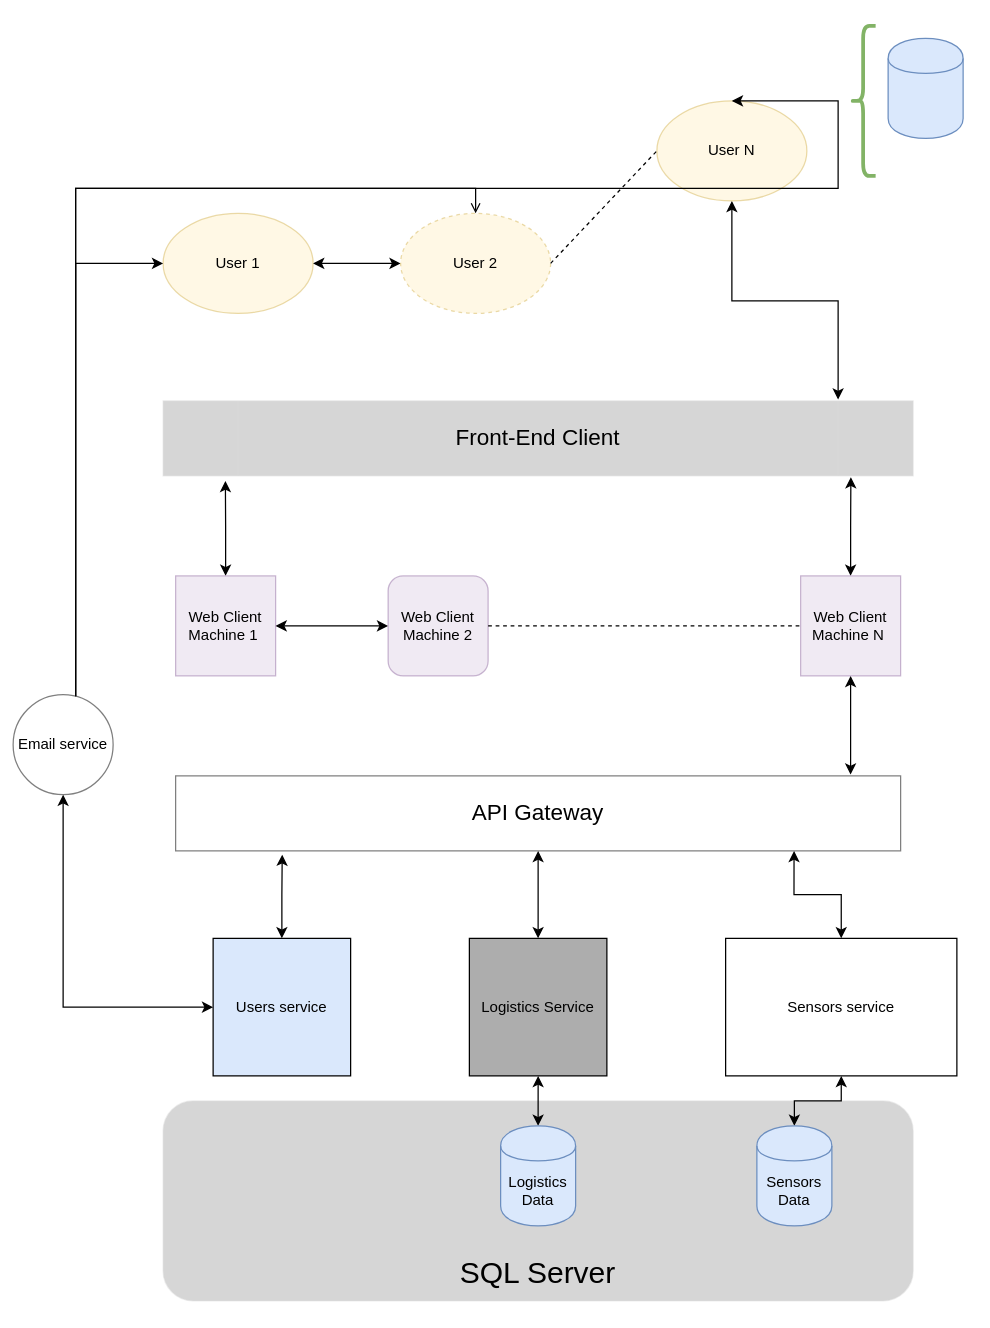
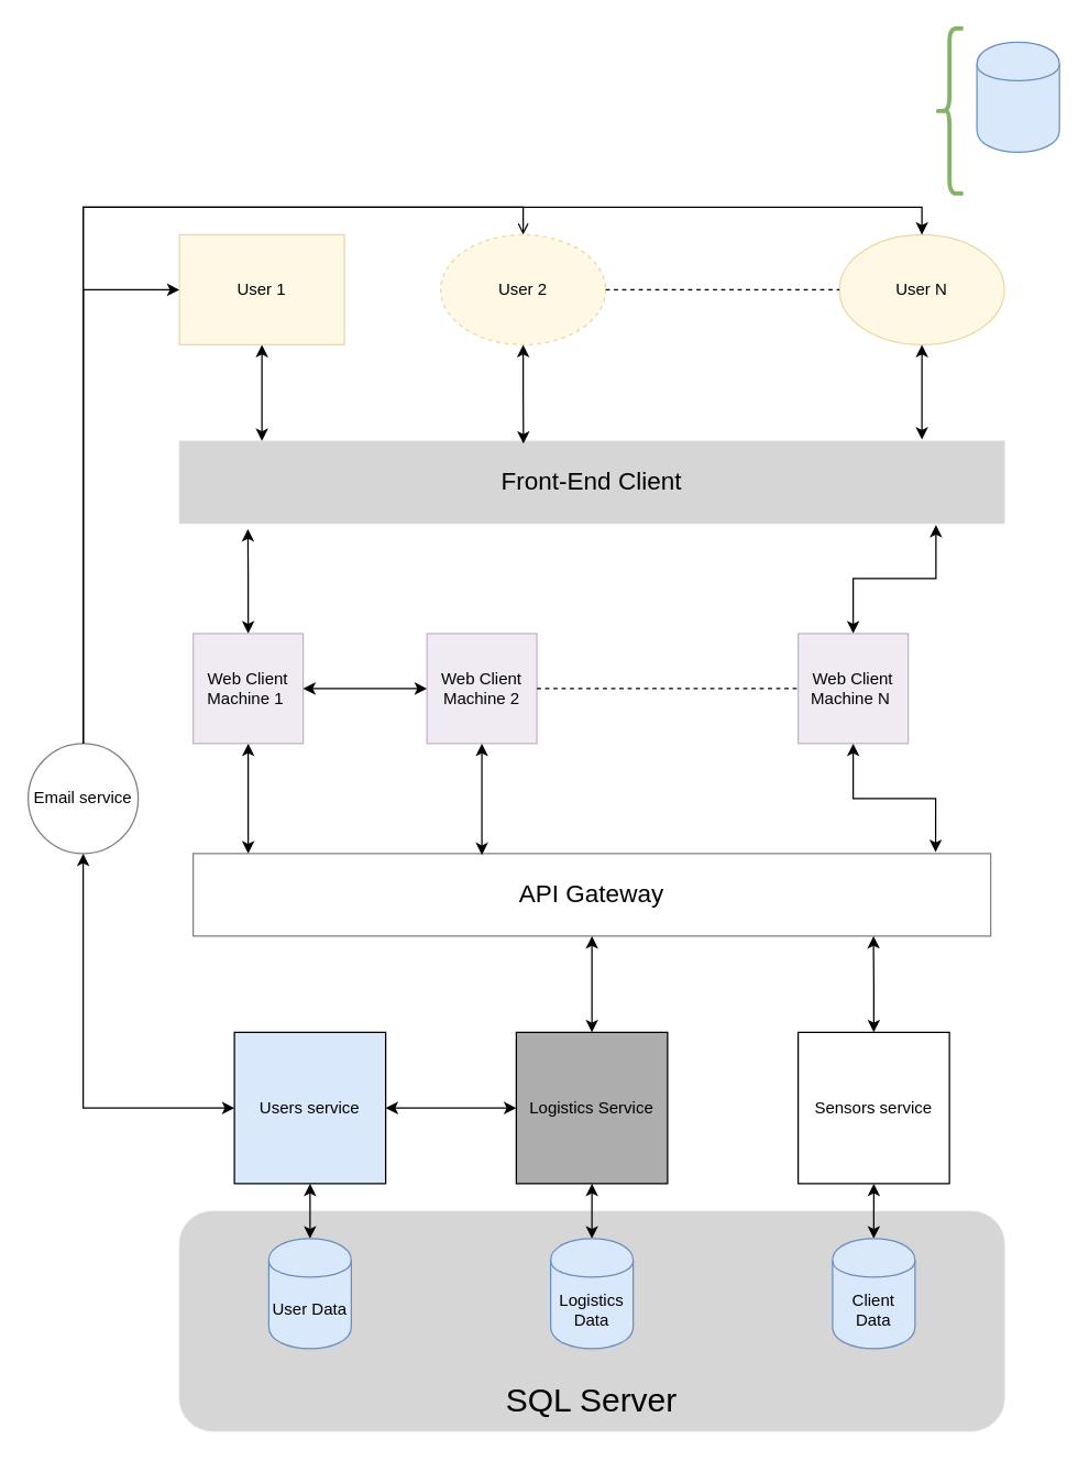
- <mxCell id="33" value="User N" style="ellipse;whiteSpace=wrap;html=1;strokeColor=#d6b656;fillColor=#fff2cc;fontSize=12;opacity=50;" parent="1" vertex="1"><mxGeometry x="525" y="80" width="120" height="80" as="geometry" /></mxCell>
+ <mxCell id="33" value="User N" style="ellipse;whiteSpace=wrap;html=1;strokeColor=#d6b656;fillColor=#fff2cc;fontSize=12;opacity=50;" parent="1" vertex="1"><mxGeometry x="610" y="170" width="120" height="80" as="geometry" /></mxCell>
- <mxCell id="29" value="User 1" style="ellipse;whiteSpace=wrap;html=1;strokeColor=#d6b656;fillColor=#fff2cc;fontSize=12;opacity=50;" parent="1" vertex="1"><mxGeometry x="130" y="170" width="120" height="80" as="geometry" /></mxCell>
+ <mxCell id="29" value="User 1" style="whiteSpace=wrap;html=1;strokeColor=#d6b656;fillColor=#fff2cc;fontSize=12;opacity=50;rounded=0;" parent="1" vertex="1"><mxGeometry x="130" y="170" width="120" height="80" as="geometry" /></mxCell>
- <mxCell id="30" style="edgeStyle=orthogonalEdgeStyle;rounded=0;orthogonalLoop=1;jettySize=auto;html=1;startArrow=classic;startFill=1;fontSize=12;" parent="1" source="31" target="29" edge="1"><mxGeometry relative="1" as="geometry" /></mxCell>
+ <mxCell id="30" style="edgeStyle=orthogonalEdgeStyle;rounded=0;orthogonalLoop=1;jettySize=auto;html=1;entryX=0.417;entryY=0.033;entryDx=0;entryDy=0;entryPerimeter=0;startArrow=classic;startFill=1;fontSize=12;" parent="1" source="31" target="27" edge="1"><mxGeometry relative="1" as="geometry" /></mxCell>
+ <mxCell id="28" style="edgeStyle=orthogonalEdgeStyle;rounded=0;orthogonalLoop=1;jettySize=auto;html=1;entryX=0.1;entryY=0;entryDx=0;entryDy=0;entryPerimeter=0;startArrow=classic;startFill=1;fontSize=12;" parent="1" source="29" target="27" edge="1"><mxGeometry relative="1" as="geometry" /></mxCell>
- <mxCell id="22" value="&lt;span&gt;Web Client Machine 2&lt;/span&gt;" style="whiteSpace=wrap;html=1;aspect=fixed;strokeColor=#9673a6;fillColor=#e1d5e7;fontSize=12;opacity=50;rounded=1;" parent="1" vertex="1"><mxGeometry x="310" y="460" width="80" height="80" as="geometry" /></mxCell>
+ <mxCell id="22" value="&lt;span&gt;Web Client Machine 2&lt;/span&gt;" style="whiteSpace=wrap;html=1;aspect=fixed;strokeColor=#9673a6;fillColor=#e1d5e7;fontSize=12;opacity=50;" parent="1" vertex="1"><mxGeometry x="310" y="460" width="80" height="80" as="geometry" /></mxCell>
- <mxCell id="25" value="&lt;span&gt;Web Client Machine N&amp;nbsp;&lt;/span&gt;" style="whiteSpace=wrap;html=1;aspect=fixed;strokeColor=#9673a6;fillColor=#e1d5e7;fontSize=12;opacity=50;" parent="1" vertex="1"><mxGeometry x="640" y="460" width="80" height="80" as="geometry" /></mxCell>
+ <mxCell id="25" value="&lt;span&gt;Web Client Machine N&amp;nbsp;&lt;/span&gt;" style="whiteSpace=wrap;html=1;aspect=fixed;strokeColor=#9673a6;fillColor=#e1d5e7;fontSize=12;opacity=50;" parent="1" vertex="1"><mxGeometry x="580" y="460" width="80" height="80" as="geometry" /></mxCell>
+ <mxCell id="17" style="edgeStyle=orthogonalEdgeStyle;rounded=0;orthogonalLoop=1;jettySize=auto;html=1;entryX=0.069;entryY=0;entryDx=0;entryDy=0;entryPerimeter=0;startArrow=classic;startFill=1;fontSize=12;" parent="1" source="19" target="16" edge="1"><mxGeometry relative="1" as="geometry" /></mxCell>
+ <mxCell id="20" style="edgeStyle=orthogonalEdgeStyle;rounded=0;orthogonalLoop=1;jettySize=auto;html=1;entryX=0.362;entryY=0.017;entryDx=0;entryDy=0;entryPerimeter=0;startArrow=classic;startFill=1;fontSize=12;" parent="1" source="22" target="16" edge="1"><mxGeometry relative="1" as="geometry" /></mxCell>
- <mxCell id="38" value="Email service" style="ellipse;whiteSpace=wrap;html=1;aspect=fixed;fontSize=12;opacity=50;" parent="1" vertex="1"><mxGeometry x="10" y="555" width="80" height="80" as="geometry" /></mxCell>
+ <mxCell id="38" value="Email service" style="ellipse;whiteSpace=wrap;html=1;aspect=fixed;fontSize=12;opacity=50;" parent="1" vertex="1"><mxGeometry x="20" y="540" width="80" height="80" as="geometry" /></mxCell>
- <mxCell id="10" style="edgeStyle=orthogonalEdgeStyle;rounded=0;orthogonalLoop=1;jettySize=auto;html=1;entryX=0.147;entryY=1.05;entryDx=0;entryDy=0;entryPerimeter=0;fontSize=18;startArrow=classic;startFill=1;" parent="1" source="11" target="16" edge="1"><mxGeometry relative="1" as="geometry" /></mxCell>
+ <mxCell id="10" style="edgeStyle=orthogonalEdgeStyle;rounded=0;orthogonalLoop=1;jettySize=auto;html=1;fontSize=18;startArrow=classic;startFill=1;" parent="1" source="11" target="13" edge="1"><mxGeometry relative="1" as="geometry" /></mxCell>
- <mxCell id="15" value="Sensors service" style="whiteSpace=wrap;html=1;aspect=fixed;" parent="1" vertex="1"><mxGeometry x="580" y="750" width="185" height="110" as="geometry" /></mxCell>
+ <mxCell id="15" value="Sensors service" style="whiteSpace=wrap;html=1;aspect=fixed;" parent="1" vertex="1"><mxGeometry x="580" y="750" width="110" height="110" as="geometry" /></mxCell>
+ <mxCell id="3" style="edgeStyle=orthogonalEdgeStyle;rounded=0;orthogonalLoop=1;jettySize=auto;html=1;exitX=0.5;exitY=0;exitDx=0;exitDy=0;entryX=0.5;entryY=1;entryDx=0;entryDy=0;fontSize=12;verticalAlign=middle;startArrow=classic;startFill=1;" parent="1" source="5" target="11" edge="1"><mxGeometry relative="1" as="geometry" /></mxCell>
+ <mxCell id="5" value="User Data" style="shape=cylinder;whiteSpace=wrap;html=1;boundedLbl=1;backgroundOutline=1;fillColor=#dae8fc;strokeColor=#6c8ebf;" parent="1" vertex="1"><mxGeometry x="195" y="900" width="60" height="80" as="geometry" /></mxCell>
- <mxCell id="9" value="Sensors Data" style="shape=cylinder;whiteSpace=wrap;html=1;boundedLbl=1;backgroundOutline=1;fillColor=#dae8fc;strokeColor=#6c8ebf;" parent="1" vertex="1"><mxGeometry x="605" y="900" width="60" height="80" as="geometry" /></mxCell>
+ <mxCell id="9" value="Client Data" style="shape=cylinder;whiteSpace=wrap;html=1;boundedLbl=1;backgroundOutline=1;fillColor=#dae8fc;strokeColor=#6c8ebf;" parent="1" vertex="1"><mxGeometry x="605" y="900" width="60" height="80" as="geometry" /></mxCell>
